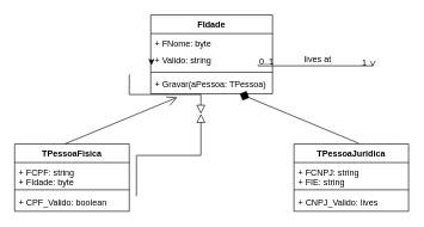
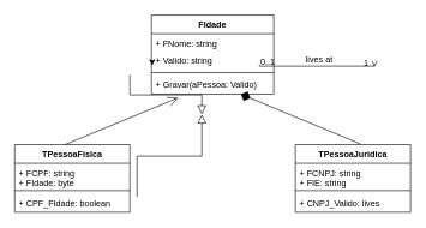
- <mxCell id="9" value="+ FNome: byte&#10;" style="text;strokeColor=none;fillColor=none;align=left;verticalAlign=top;spacingLeft=4;spacingRight=4;overflow=hidden;rotatable=0;points=[[0,0.5],[1,0.5]];portConstraint=eastwest;" vertex="1" parent="8"><mxGeometry y="26" width="170" height="24" as="geometry" /></mxCell>
+ <mxCell id="9" value="+ FNome: string&#10;" style="text;strokeColor=none;fillColor=none;align=left;verticalAlign=top;spacingLeft=4;spacingRight=4;overflow=hidden;rotatable=0;points=[[0,0.5],[1,0.5]];portConstraint=eastwest;" vertex="1" parent="8"><mxGeometry y="26" width="170" height="24" as="geometry" /></mxCell>
- <mxCell id="12" value="+ Gravar(aPessoa: TPessoa) " style="text;strokeColor=none;fillColor=none;align=left;verticalAlign=top;spacingLeft=4;spacingRight=4;overflow=hidden;rotatable=0;points=[[0,0.5],[1,0.5]];portConstraint=eastwest;" vertex="1" parent="8"><mxGeometry y="84" width="170" height="26" as="geometry" /></mxCell>
+ <mxCell id="12" value="+ Gravar(aPessoa: Valido) " style="text;strokeColor=none;fillColor=none;align=left;verticalAlign=top;spacingLeft=4;spacingRight=4;overflow=hidden;rotatable=0;points=[[0,0.5],[1,0.5]];portConstraint=eastwest;" vertex="1" parent="8"><mxGeometry y="84" width="170" height="26" as="geometry" /></mxCell>
- <mxCell id="18" value="+ CPF_Valido: boolean" style="text;strokeColor=none;fillColor=none;align=left;verticalAlign=top;spacingLeft=4;spacingRight=4;overflow=hidden;rotatable=0;points=[[0,0.5],[1,0.5]];portConstraint=eastwest;" vertex="1" parent="14"><mxGeometry y="68" width="160" height="26" as="geometry" /></mxCell>
+ <mxCell id="18" value="+ CPF_FIdade: boolean" style="text;strokeColor=none;fillColor=none;align=left;verticalAlign=top;spacingLeft=4;spacingRight=4;overflow=hidden;rotatable=0;points=[[0,0.5],[1,0.5]];portConstraint=eastwest;" vertex="1" parent="14"><mxGeometry y="68" width="160" height="26" as="geometry" /></mxCell>
